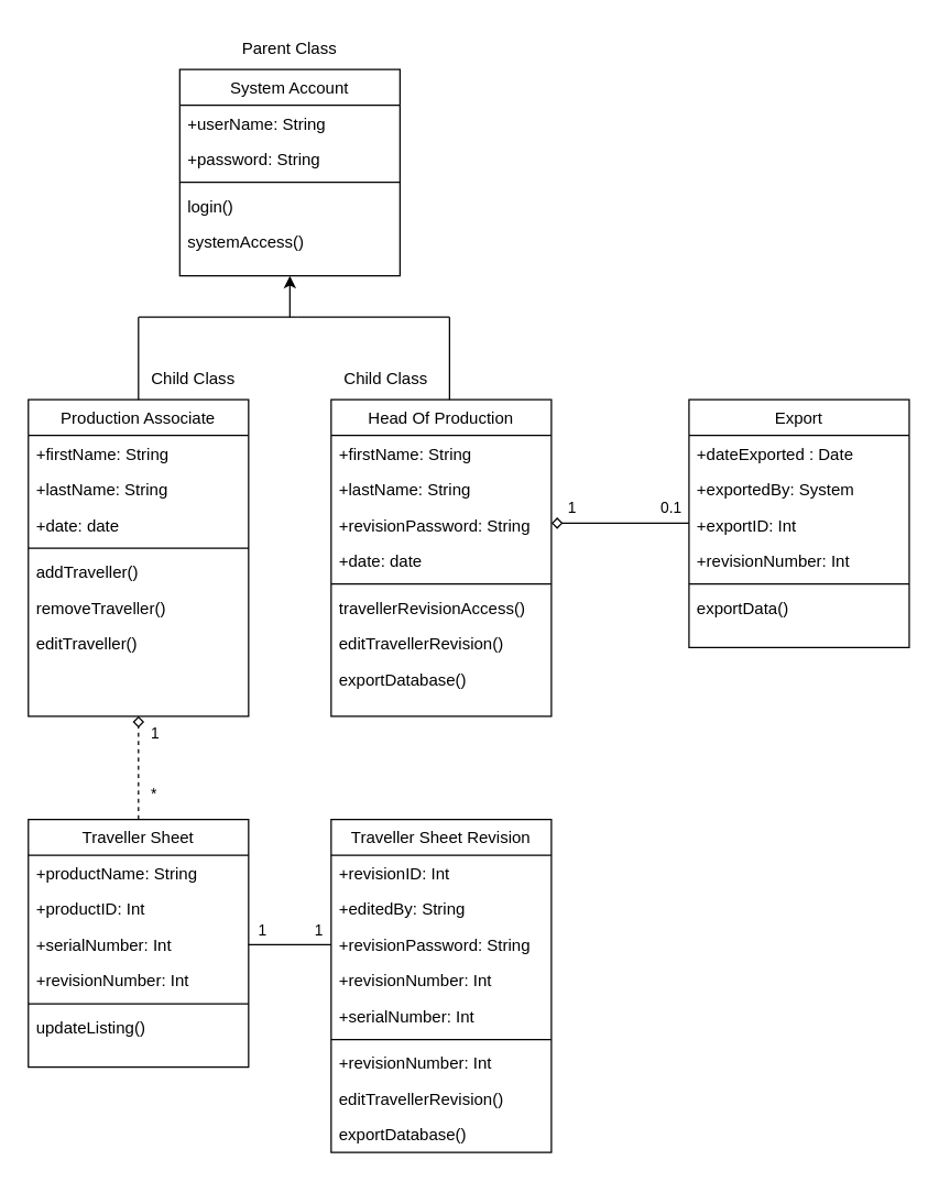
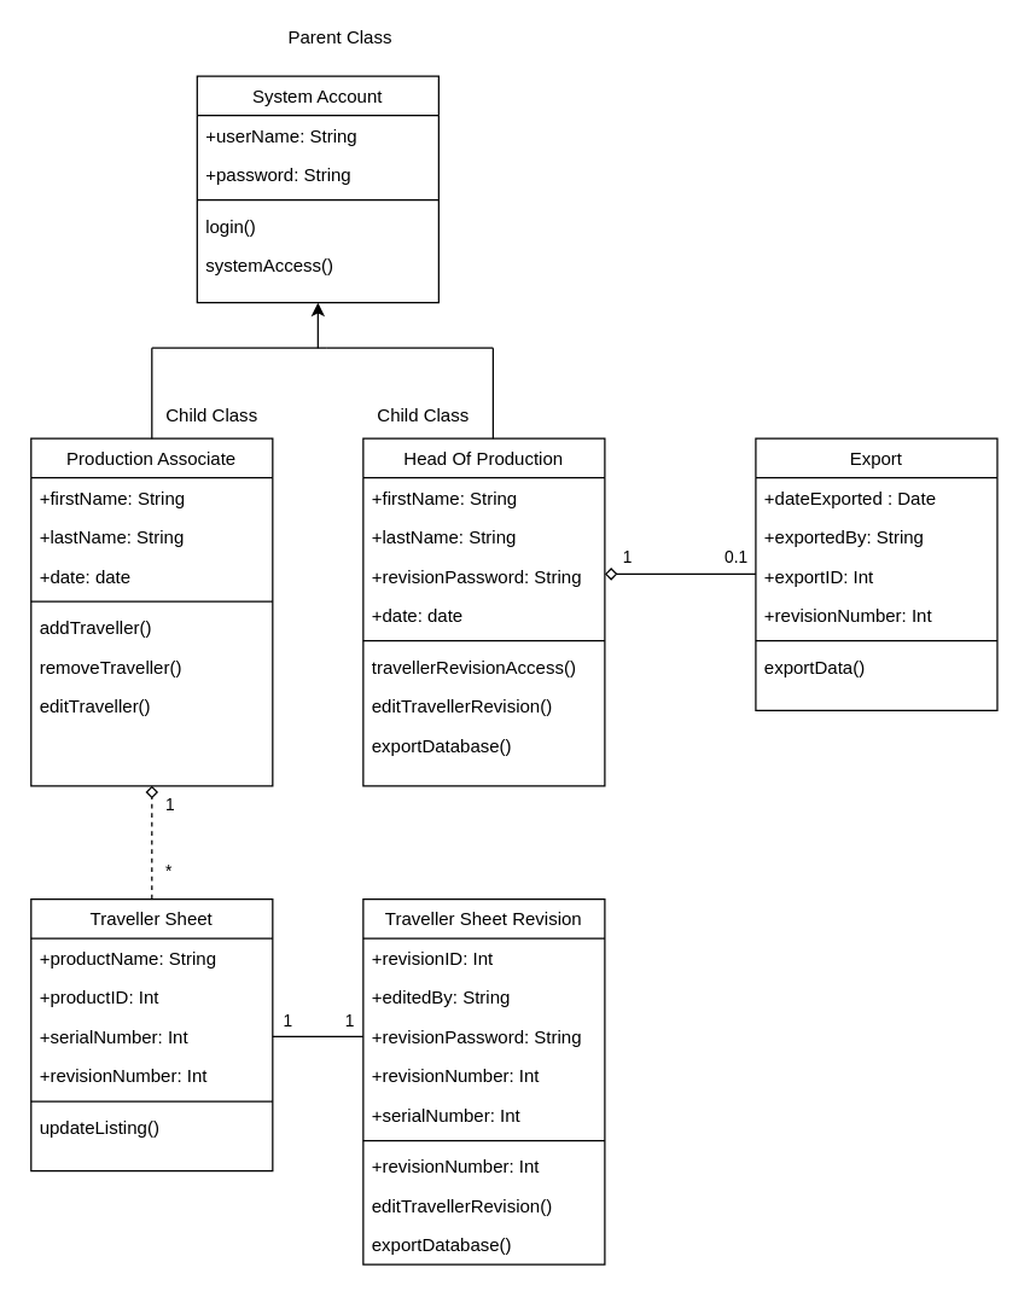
- <mxCell id="55" value="Parent Class" style="text;html=1;align=center;verticalAlign=middle;whiteSpace=wrap;rounded=0;" parent="1" vertex="1"><mxGeometry x="170" y="20" width="80" height="30" as="geometry" /></mxCell>
+ <mxCell id="55" value="Parent Class" style="text;html=1;align=center;verticalAlign=middle;whiteSpace=wrap;rounded=0;" parent="1" vertex="1"><mxGeometry x="185" y="10" width="80" height="30" as="geometry" /></mxCell>
- <mxCell id="58" value="+exportedBy: System" style="text;align=left;verticalAlign=top;spacingLeft=4;spacingRight=4;overflow=hidden;rotatable=0;points=[[0,0.5],[1,0.5]];portConstraint=eastwest;rounded=0;shadow=0;html=0;" parent="56" vertex="1"><mxGeometry y="52" width="160" height="26" as="geometry" /></mxCell>
+ <mxCell id="58" value="+exportedBy: String" style="text;align=left;verticalAlign=top;spacingLeft=4;spacingRight=4;overflow=hidden;rotatable=0;points=[[0,0.5],[1,0.5]];portConstraint=eastwest;rounded=0;shadow=0;html=0;" parent="56" vertex="1"><mxGeometry y="52" width="160" height="26" as="geometry" /></mxCell>
